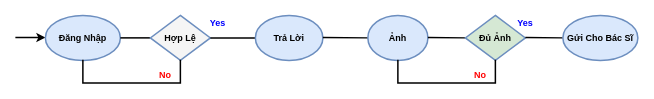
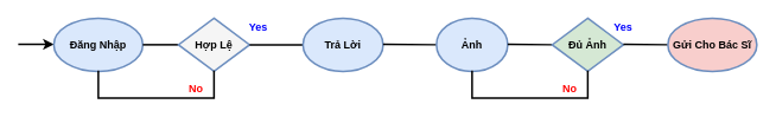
- <mxCell id="13" value="Gửi Cho Bác Sĩ" style="ellipse;whiteSpace=wrap;html=1;strokeWidth=2;fillColor=#dae8fc;strokeColor=#6c8ebf;fontStyle=1" vertex="1" parent="1"><mxGeometry x="750" y="20" width="100" height="60" as="geometry" /></mxCell>
+ <mxCell id="13" value="Gửi Cho Bác Sĩ" style="ellipse;whiteSpace=wrap;html=1;strokeWidth=2;fillColor=#f8cecc;strokeColor=#6c8ebf;fontStyle=1;" vertex="1" parent="1"><mxGeometry x="750" y="20" width="100" height="60" as="geometry" /></mxCell>
